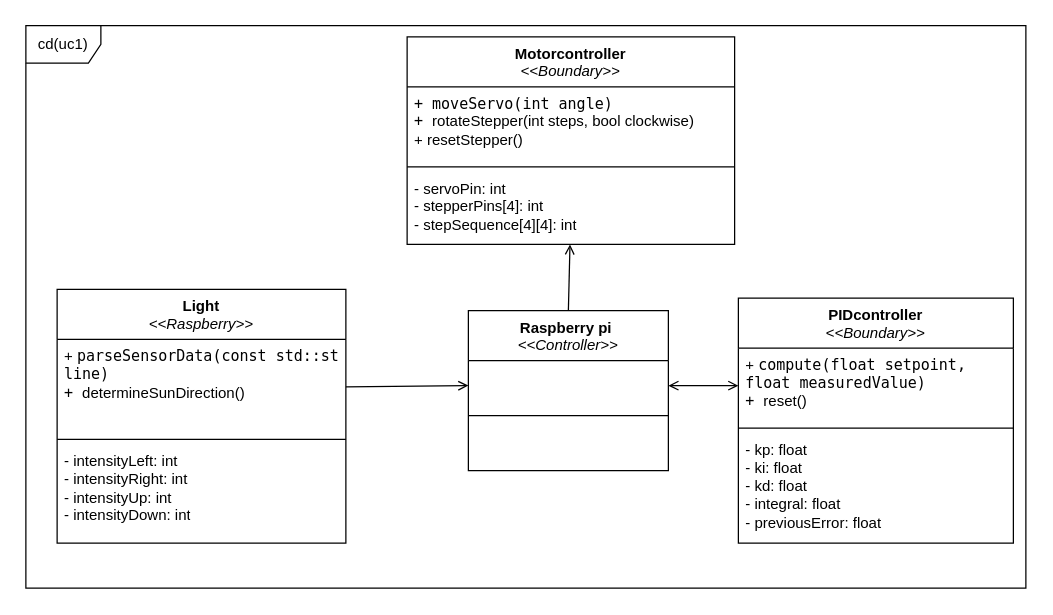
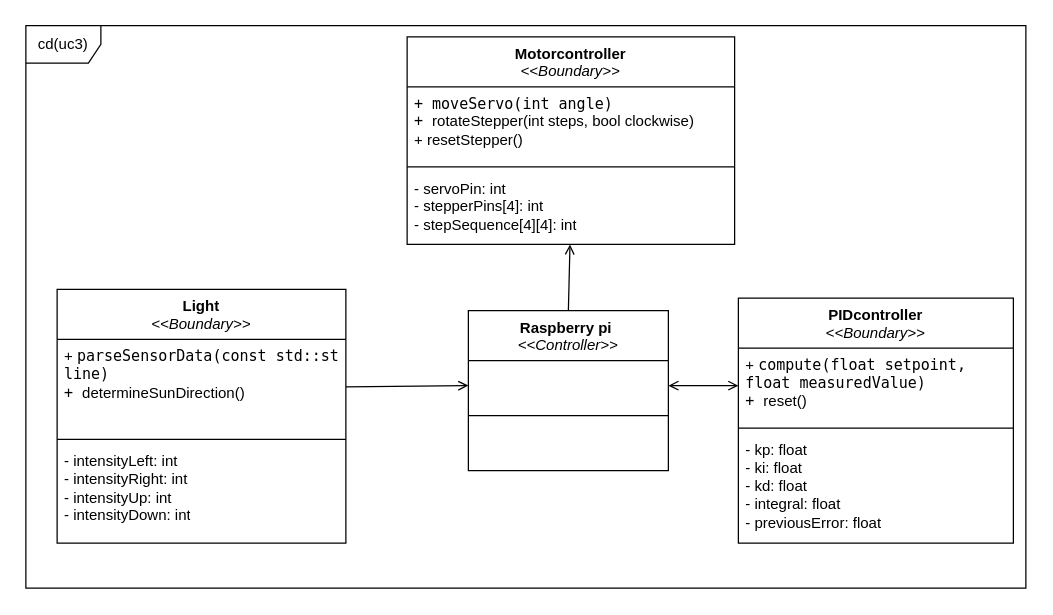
- <mxCell id="17" value="cd(uc1)" style="shape=umlFrame;whiteSpace=wrap;html=1;pointerEvents=0;" vertex="1" parent="1"><mxGeometry x="20" y="20" width="800" height="450" as="geometry" /></mxCell>
+ <mxCell id="17" value="cd(uc3)" style="shape=umlFrame;whiteSpace=wrap;html=1;pointerEvents=0;" vertex="1" parent="1"><mxGeometry x="20" y="20" width="800" height="450" as="geometry" /></mxCell>
- <mxCell id="18" value="Light&lt;br&gt;&lt;div&gt;&lt;span style=&quot;font-weight: normal;&quot;&gt;&lt;i&gt;&amp;lt;&amp;lt;Raspberry&amp;gt;&amp;gt;&lt;/i&gt;&lt;/span&gt;&lt;/div&gt;" style="swimlane;fontStyle=1;align=center;verticalAlign=top;childLayout=stackLayout;horizontal=1;startSize=40;horizontalStack=0;resizeParent=1;resizeParentMax=0;resizeLast=0;collapsible=1;marginBottom=0;whiteSpace=wrap;html=1;" vertex="1" parent="1"><mxGeometry x="45" y="231" width="231" height="203" as="geometry" /></mxCell>
+ <mxCell id="18" value="Light&lt;br&gt;&lt;div&gt;&lt;span style=&quot;font-weight: normal;&quot;&gt;&lt;i&gt;&amp;lt;&amp;lt;Boundary&amp;gt;&amp;gt;&lt;/i&gt;&lt;/span&gt;&lt;/div&gt;" style="swimlane;fontStyle=1;align=center;verticalAlign=top;childLayout=stackLayout;horizontal=1;startSize=40;horizontalStack=0;resizeParent=1;resizeParentMax=0;resizeLast=0;collapsible=1;marginBottom=0;whiteSpace=wrap;html=1;" vertex="1" parent="1"><mxGeometry x="45" y="231" width="231" height="203" as="geometry" /></mxCell>
